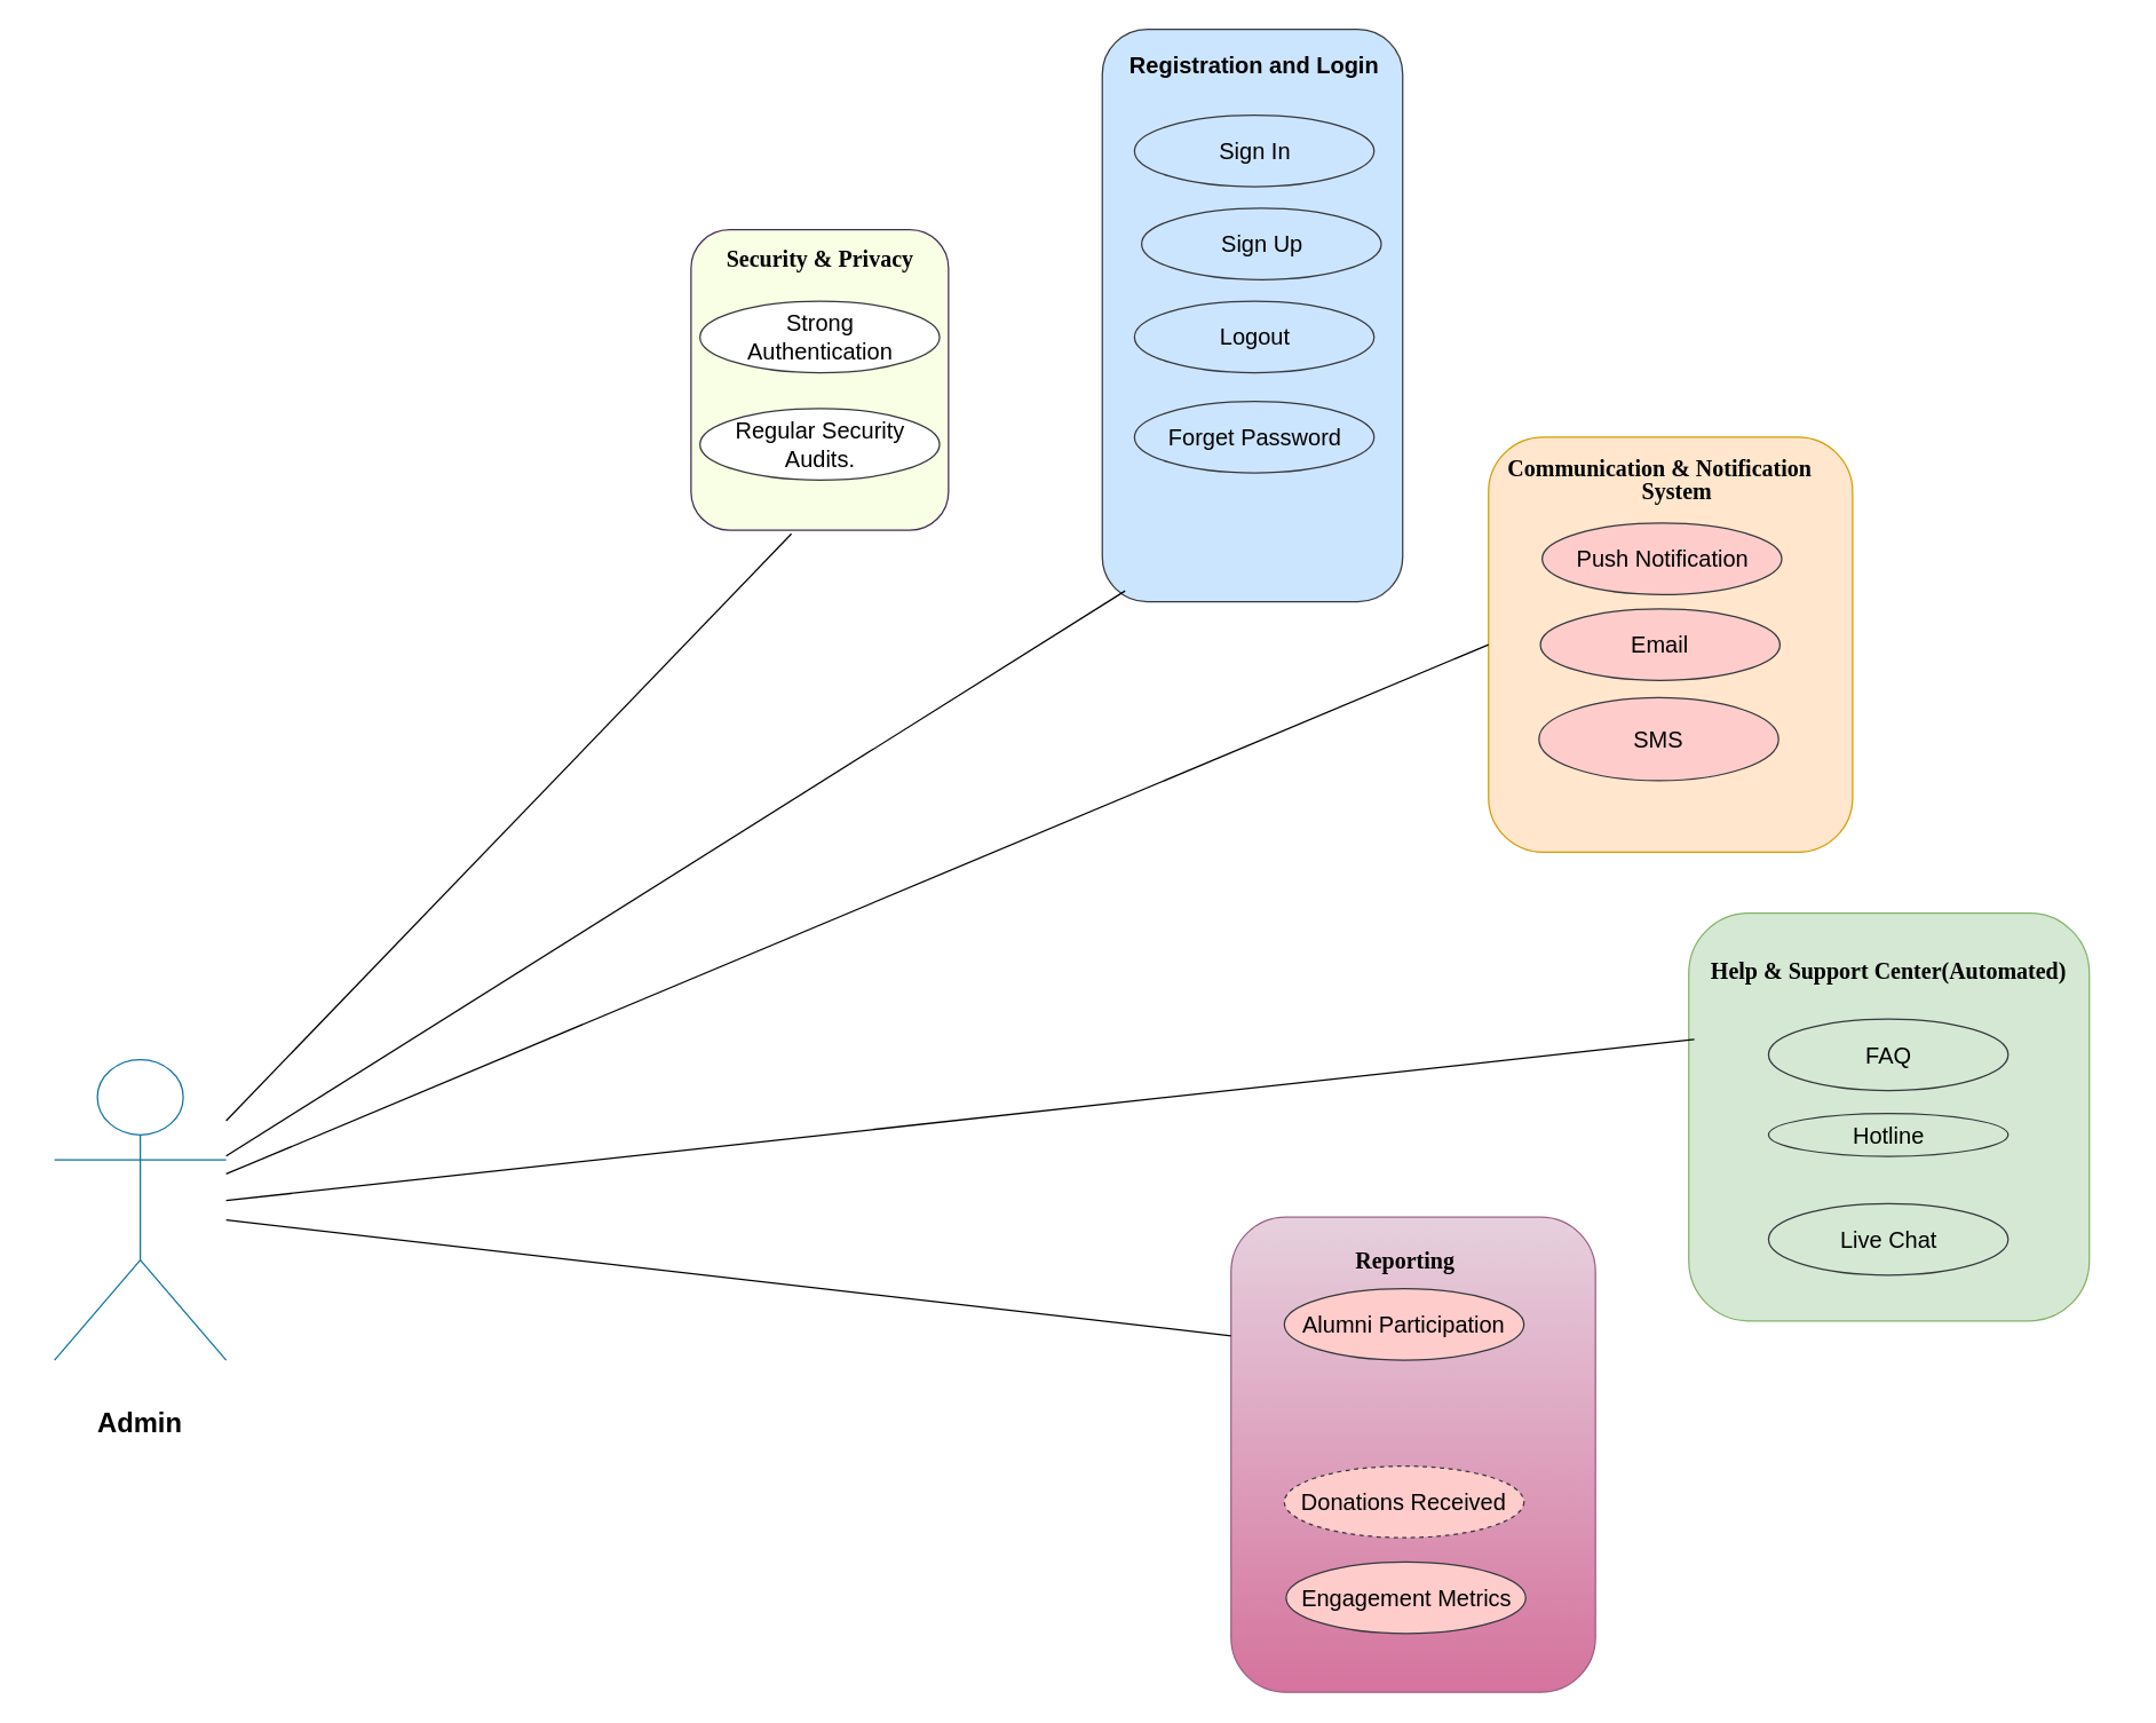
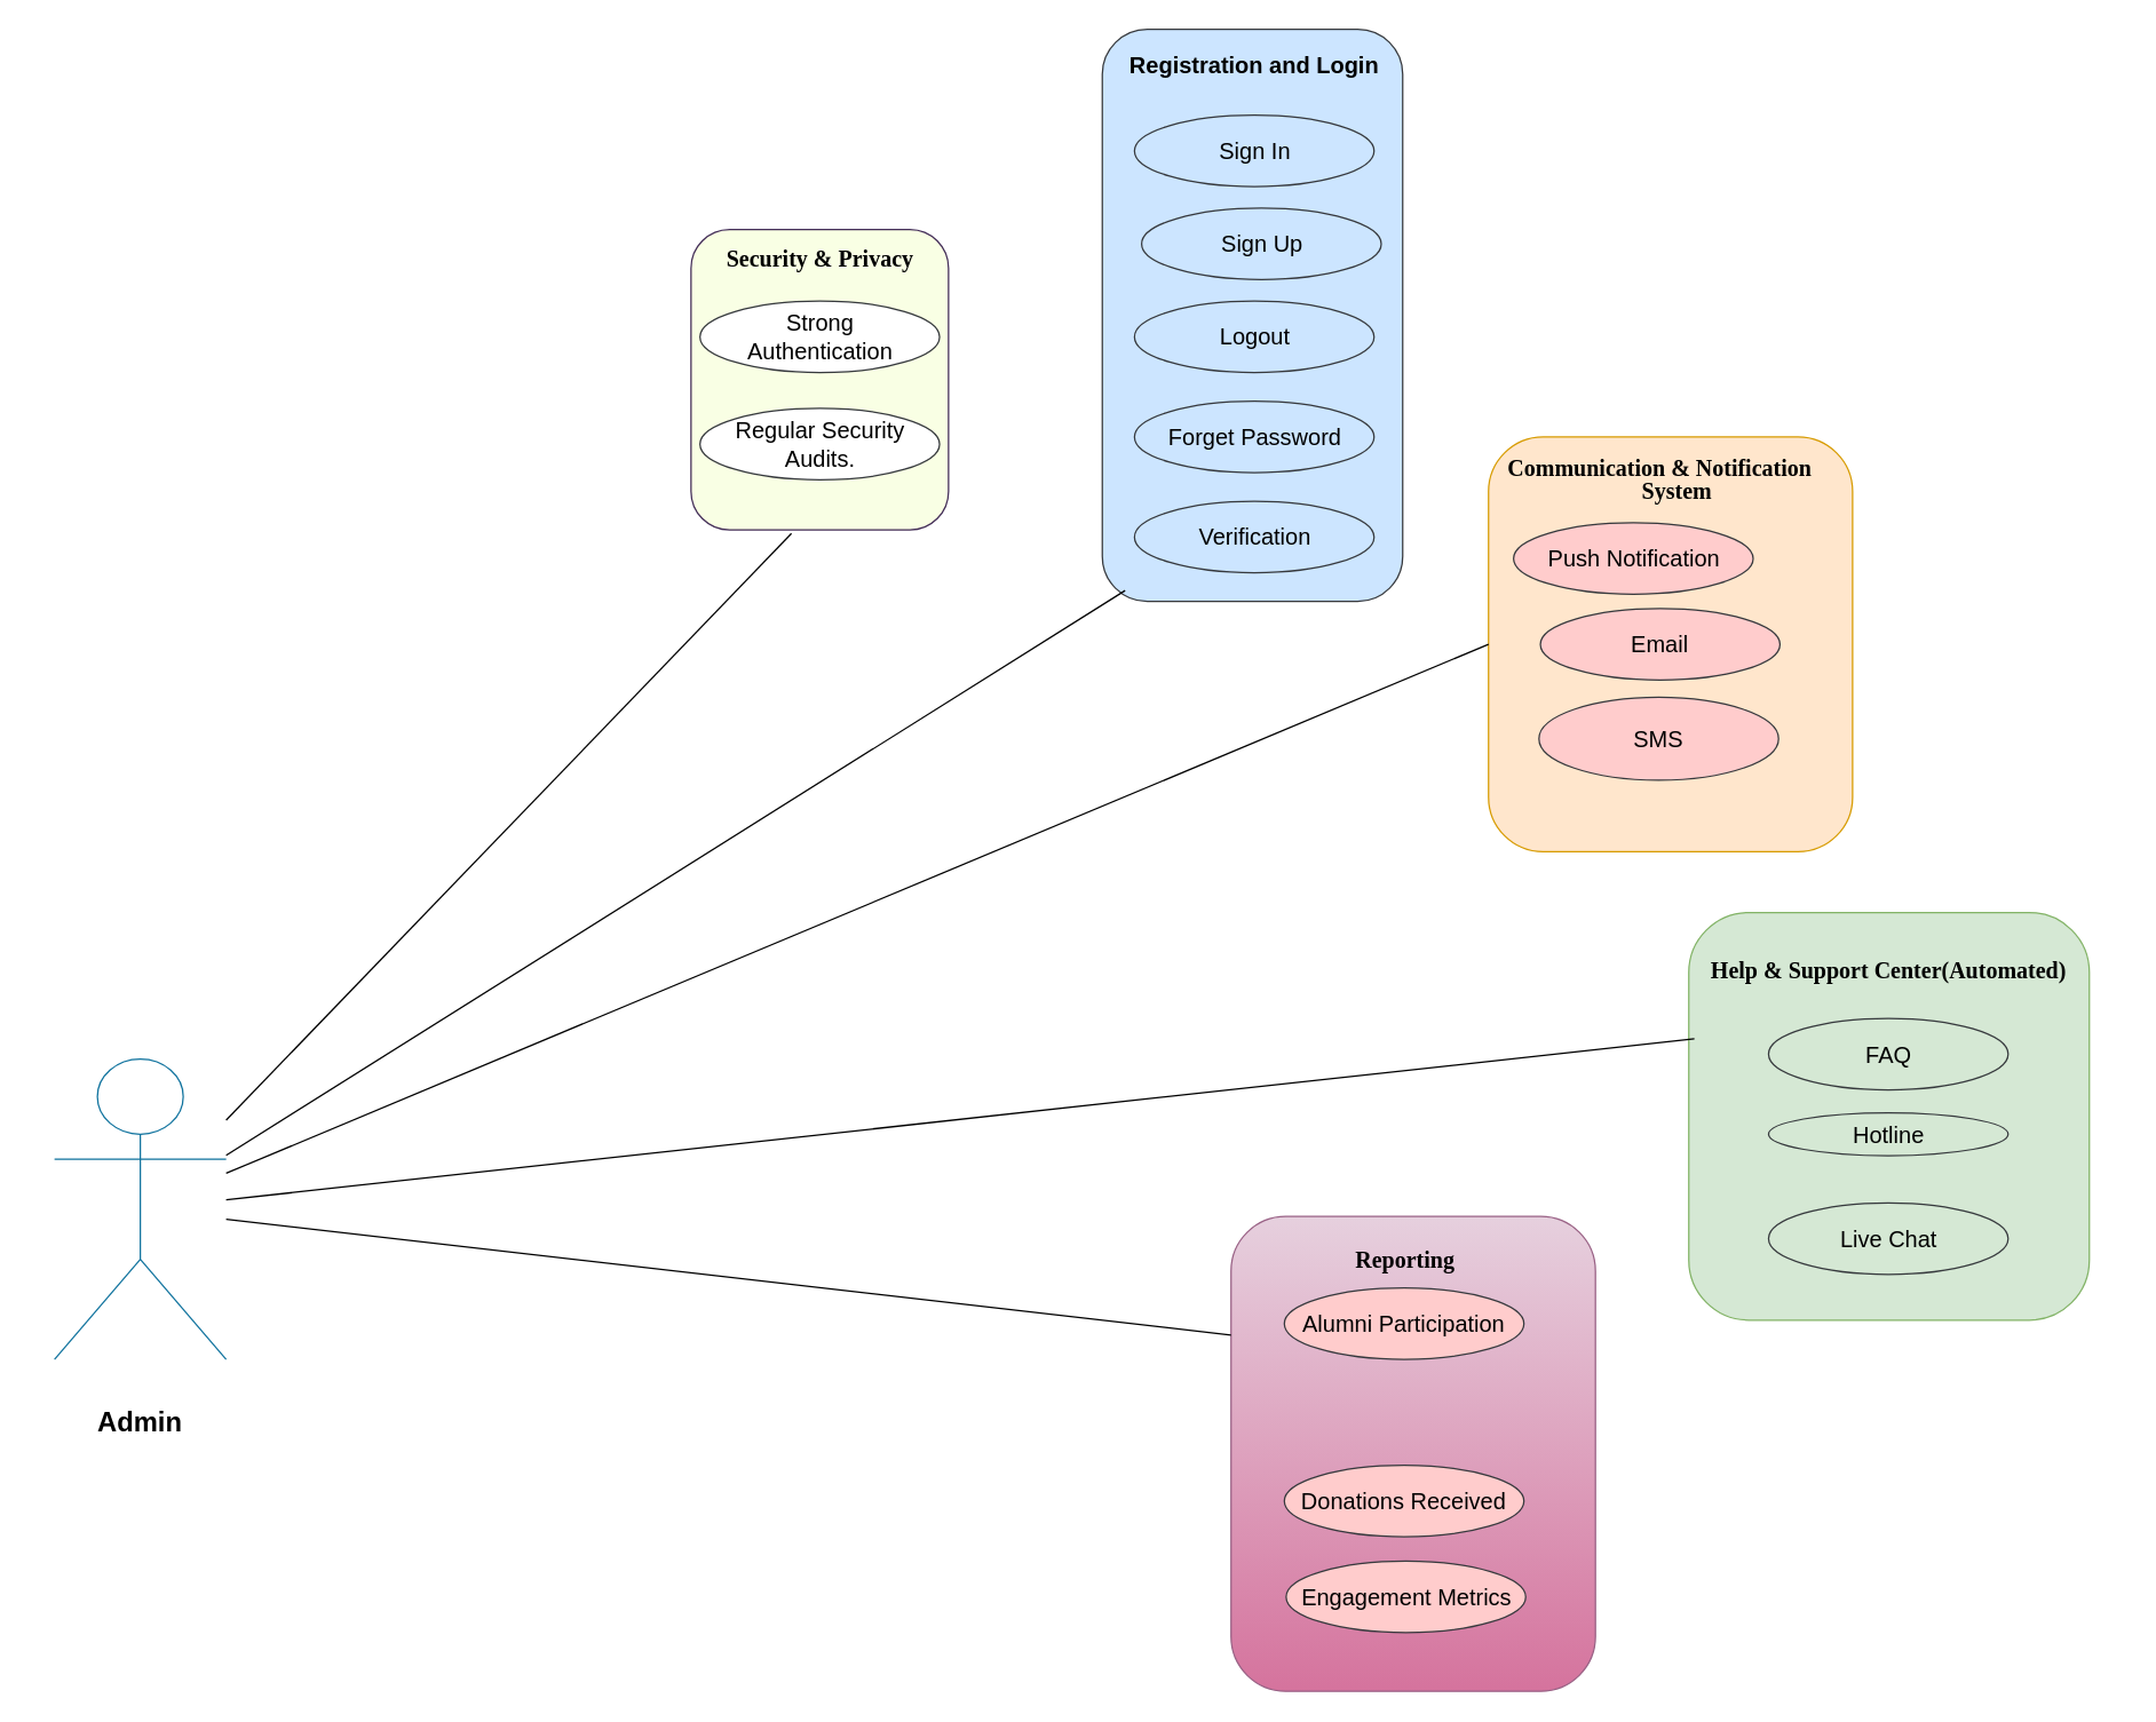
+ <mxCell id="7" value="&lt;font style=&quot;font-size: 16px;&quot;&gt;Verification&lt;/font&gt;" style="ellipse;whiteSpace=wrap;html=1;labelBackgroundColor=none;rounded=1;fillColor=#cce5ff;strokeColor=#36393d;" vertex="1" parent="1"><mxGeometry x="792.5" y="350" width="167.5" height="50" as="geometry" /></mxCell>
- <mxCell id="14" value="&lt;span style=&quot;font-size: 16px;&quot;&gt;Push Notification&lt;/span&gt;" style="ellipse;whiteSpace=wrap;html=1;labelBackgroundColor=none;rounded=1;fillColor=#ffcccc;strokeColor=#36393d;" vertex="1" parent="1"><mxGeometry x="1077.5" y="365" width="167.5" height="50" as="geometry" /></mxCell>
+ <mxCell id="14" value="&lt;span style=&quot;font-size: 16px;&quot;&gt;Push Notification&lt;/span&gt;" style="ellipse;whiteSpace=wrap;html=1;labelBackgroundColor=none;rounded=1;fillColor=#ffcccc;strokeColor=#36393d;" vertex="1" parent="1"><mxGeometry x="1057.5" y="365" width="167.5" height="50" as="geometry" /></mxCell>
- <mxCell id="25" value="&lt;span style=&quot;font-size: 16px;&quot;&gt;Donations Received&lt;/span&gt;" style="ellipse;whiteSpace=wrap;html=1;labelBackgroundColor=none;rounded=1;fillColor=#ffcccc;strokeColor=#36393d;dashed=1;" vertex="1" parent="1"><mxGeometry x="897.25" y="1024" width="167.5" height="50" as="geometry" /></mxCell>
+ <mxCell id="25" value="&lt;span style=&quot;font-size: 16px;&quot;&gt;Donations Received&lt;/span&gt;" style="ellipse;whiteSpace=wrap;html=1;labelBackgroundColor=none;rounded=1;fillColor=#ffcccc;strokeColor=#36393d;" vertex="1" parent="1"><mxGeometry x="897.25" y="1024" width="167.5" height="50" as="geometry" /></mxCell>
